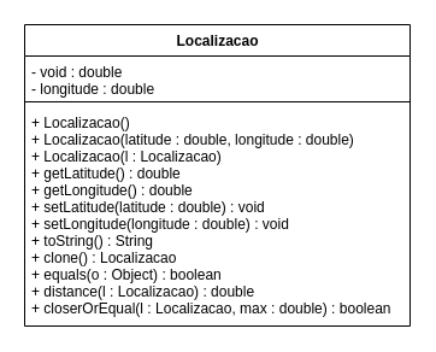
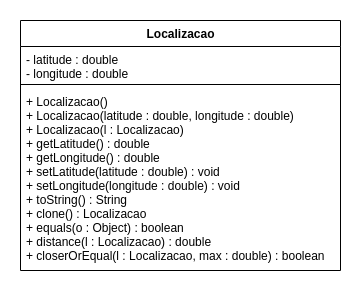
- <mxCell id="3" value="- void : double&#10;- longitude : double" style="text;strokeColor=none;fillColor=none;align=left;verticalAlign=top;spacingLeft=4;spacingRight=4;overflow=hidden;rotatable=0;points=[[0,0.5],[1,0.5]];portConstraint=eastwest;" parent="2" vertex="1"><mxGeometry y="26" width="320" height="34" as="geometry" /></mxCell>
+ <mxCell id="3" value="- latitude : double&#10;- longitude : double" style="text;strokeColor=none;fillColor=none;align=left;verticalAlign=top;spacingLeft=4;spacingRight=4;overflow=hidden;rotatable=0;points=[[0,0.5],[1,0.5]];portConstraint=eastwest;" parent="2" vertex="1"><mxGeometry y="26" width="320" height="34" as="geometry" /></mxCell>
